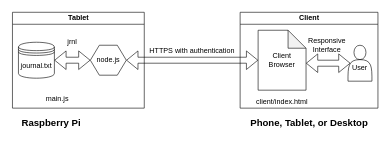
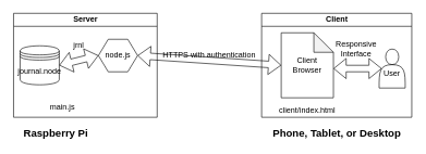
- <mxCell id="2" value="Tablet" style="swimlane;html=1;startSize=20;horizontal=1;containerType=tree;" vertex="1" parent="1"><mxGeometry x="20" y="20" width="220" height="160" as="geometry" /></mxCell>
+ <mxCell id="2" value="Server" style="swimlane;html=1;startSize=20;horizontal=1;containerType=tree;" vertex="1" parent="1"><mxGeometry x="20" y="20" width="220" height="160" as="geometry" /></mxCell>
- <mxCell id="4" value="node.js" style="shape=hexagon;html=1;whiteSpace=wrap;perimeter=hexagonPerimeter;rounded=0;" vertex="1" parent="2"><mxGeometry x="130" y="55" width="60" height="50" as="geometry" /></mxCell>
+ <mxCell id="4" value="node.js" style="shape=hexagon;html=1;whiteSpace=wrap;perimeter=hexagonPerimeter;rounded=0;" vertex="1" parent="2"><mxGeometry x="130" y="40" width="60" height="50" as="geometry" /></mxCell>
- <mxCell id="3" value="journal.txt" style="shape=datastore;whiteSpace=wrap;html=1;" vertex="1" parent="2"><mxGeometry x="10" y="50" width="60" height="60" as="geometry" /></mxCell>
+ <mxCell id="3" value="journal.node" style="shape=datastore;whiteSpace=wrap;html=1;" vertex="1" parent="2"><mxGeometry x="10" y="50" width="60" height="60" as="geometry" /></mxCell>
